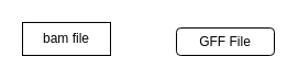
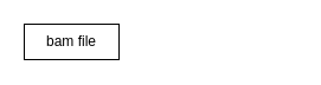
- <mxCell id="3" value="&lt;div&gt;GFF File&lt;/div&gt;" style="rounded=1;whiteSpace=wrap;html=1;" vertex="1" parent="1"><mxGeometry x="160" y="25" width="89" height="25" as="geometry" /></mxCell>
